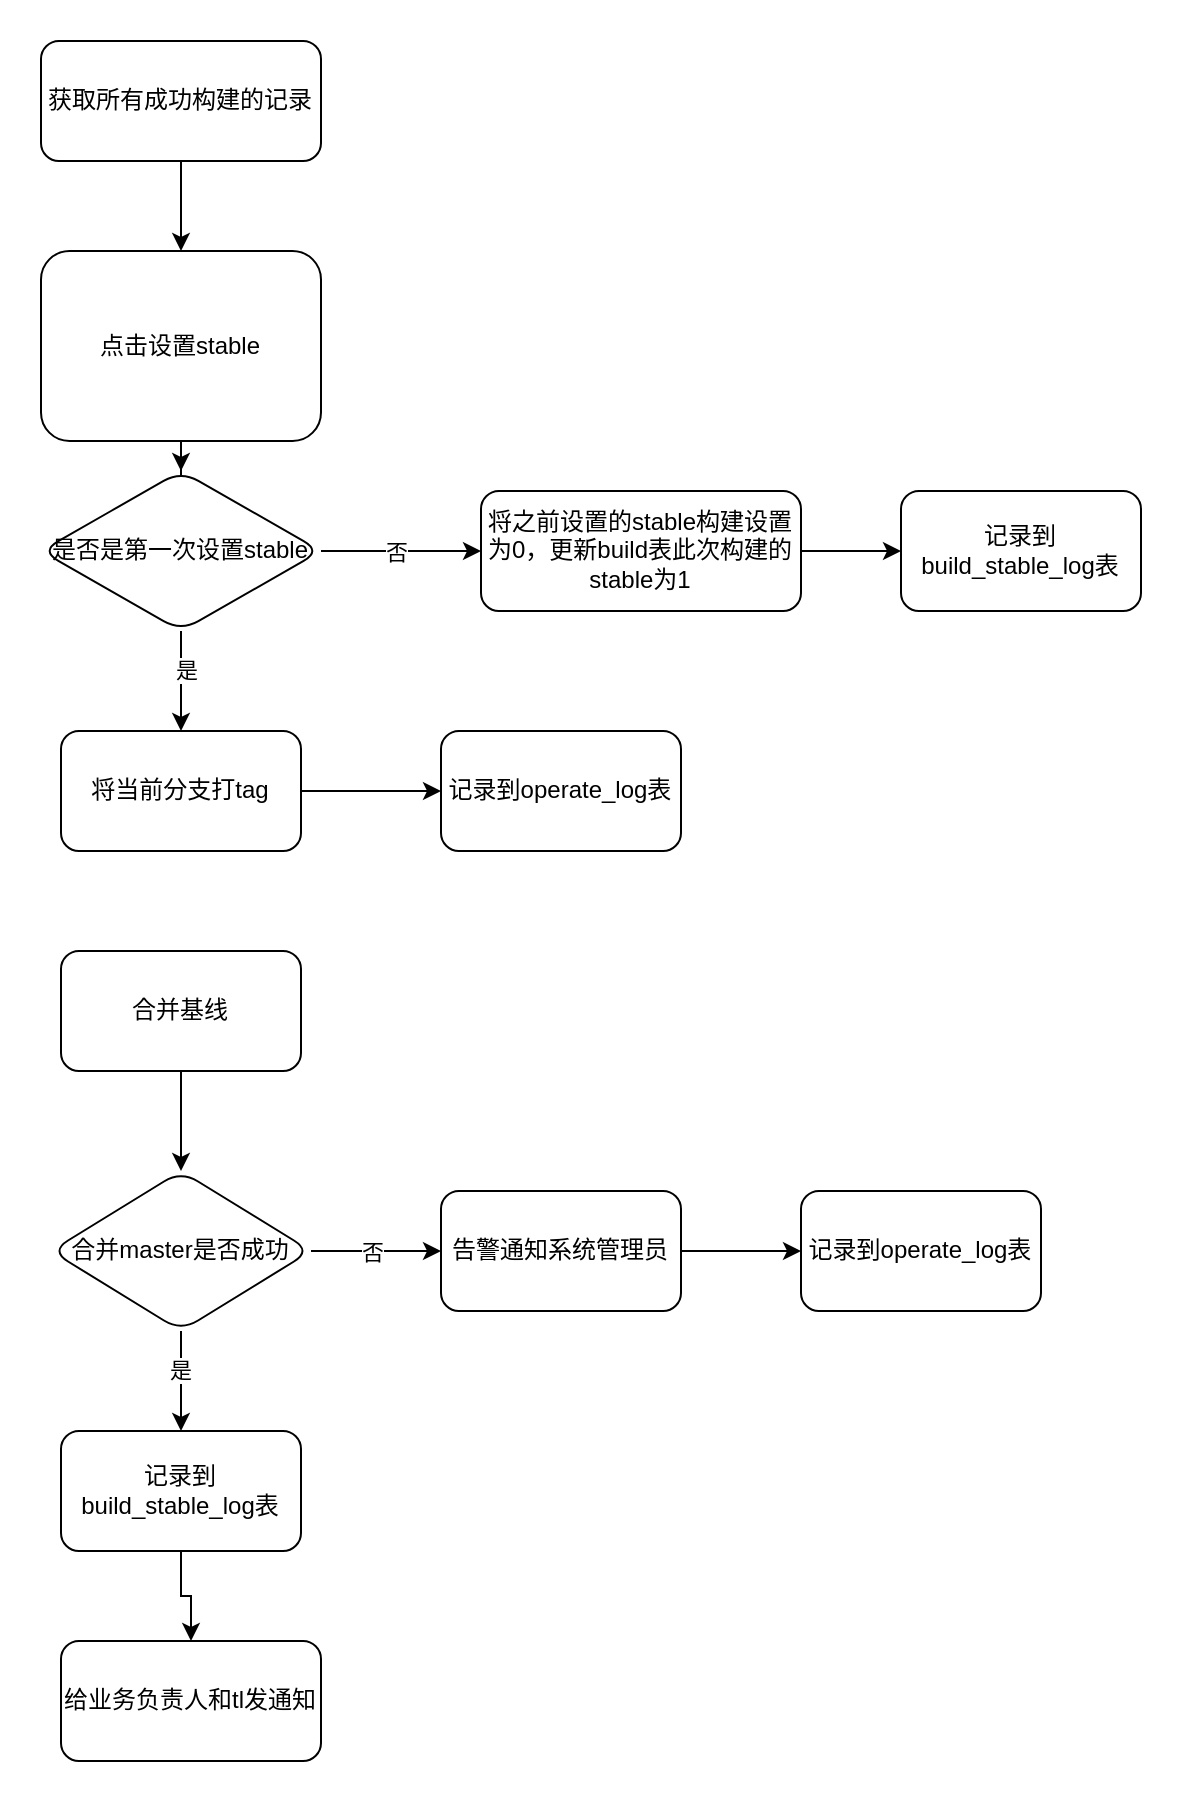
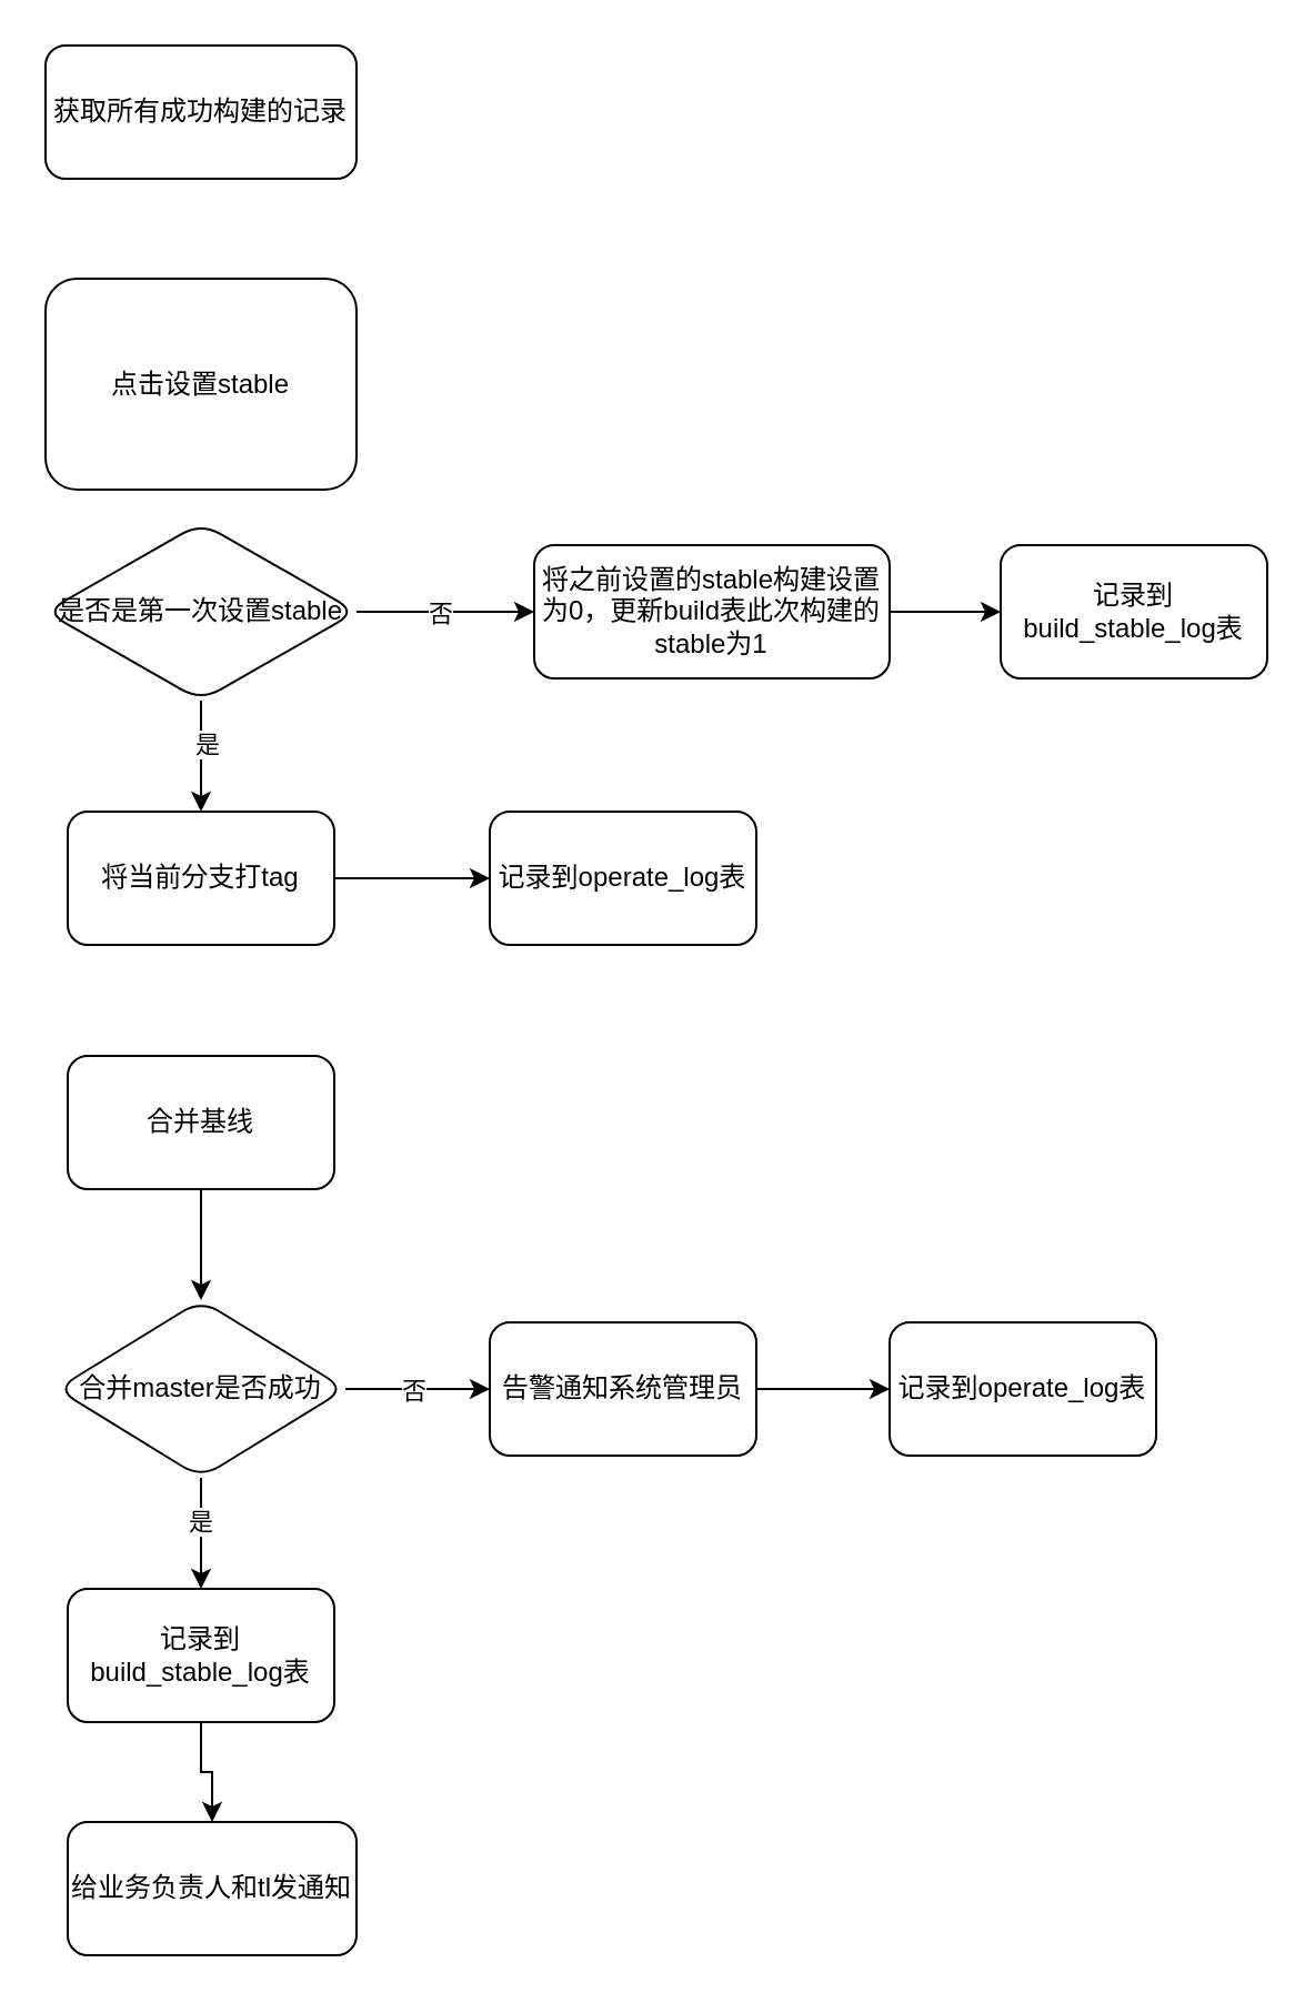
- <mxCell id="2" value="" style="edgeStyle=orthogonalEdgeStyle;rounded=0;orthogonalLoop=1;jettySize=auto;html=1;" parent="1" source="3" target="5" edge="1"><mxGeometry relative="1" as="geometry" /></mxCell>
- <mxCell id="4" value="" style="edgeStyle=orthogonalEdgeStyle;rounded=0;orthogonalLoop=1;jettySize=auto;html=1;" parent="1" source="5" target="10" edge="1"><mxGeometry relative="1" as="geometry" /></mxCell>
